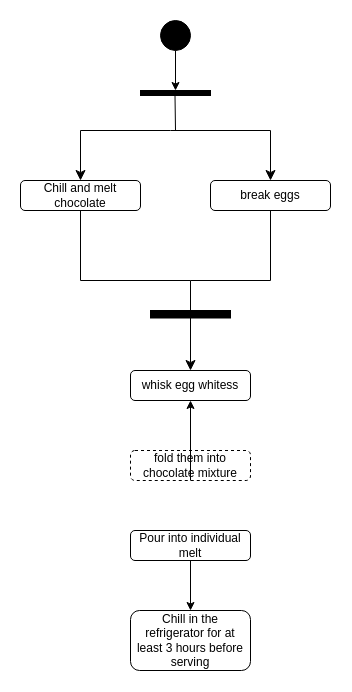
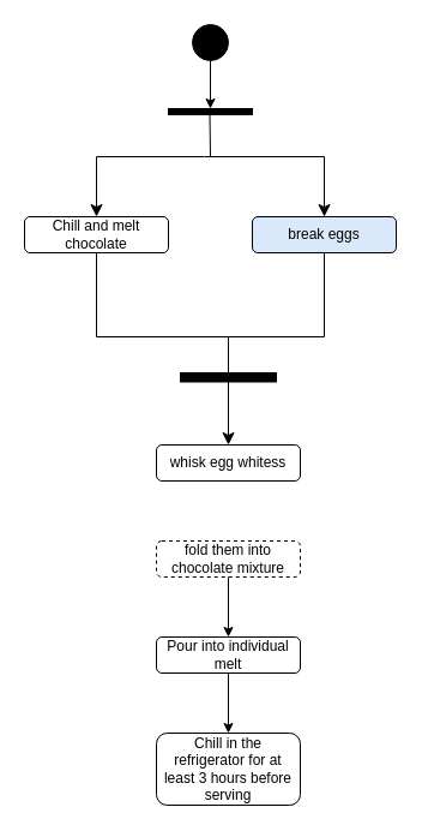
- <mxCell id="9" value="break eggs" style="rounded=1;whiteSpace=wrap;html=1;" vertex="1" parent="1"><mxGeometry x="210" y="180" width="120" height="30" as="geometry" /></mxCell>
+ <mxCell id="9" value="break eggs" style="rounded=1;whiteSpace=wrap;html=1;fillColor=#dae8fc;" vertex="1" parent="1"><mxGeometry x="210" y="180" width="120" height="30" as="geometry" /></mxCell>
- <mxCell id="15" value="" style="endArrow=classic;html=1;rounded=0;exitX=0.5;exitY=1;exitDx=0;exitDy=0;exitPerimeter=0;" edge="1" parent="1" source="14" target="13"><mxGeometry width="50" height="50" relative="1" as="geometry"><mxPoint x="190" y="490" as="sourcePoint" /><mxPoint x="190" y="540" as="targetPoint" /></mxGeometry></mxCell>
+ <mxCell id="15" value="" style="endArrow=classic;html=1;rounded=0;exitX=0.5;exitY=1;exitDx=0;exitDy=0;exitPerimeter=0;" edge="1" parent="1" source="14" target="16"><mxGeometry width="50" height="50" relative="1" as="geometry"><mxPoint x="190" y="490" as="sourcePoint" /><mxPoint x="190" y="540" as="targetPoint" /></mxGeometry></mxCell>
